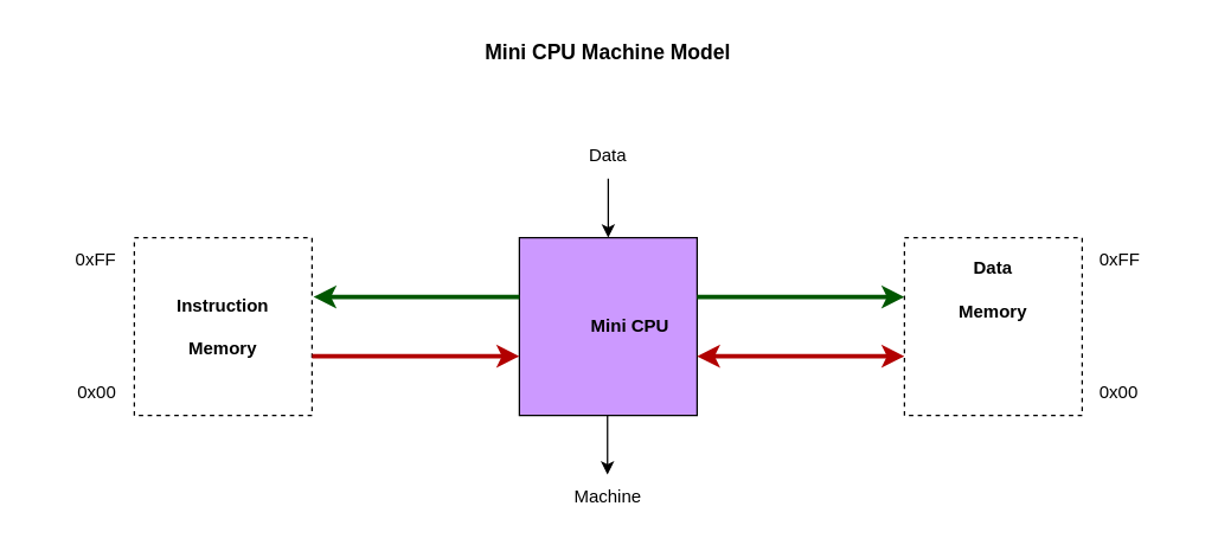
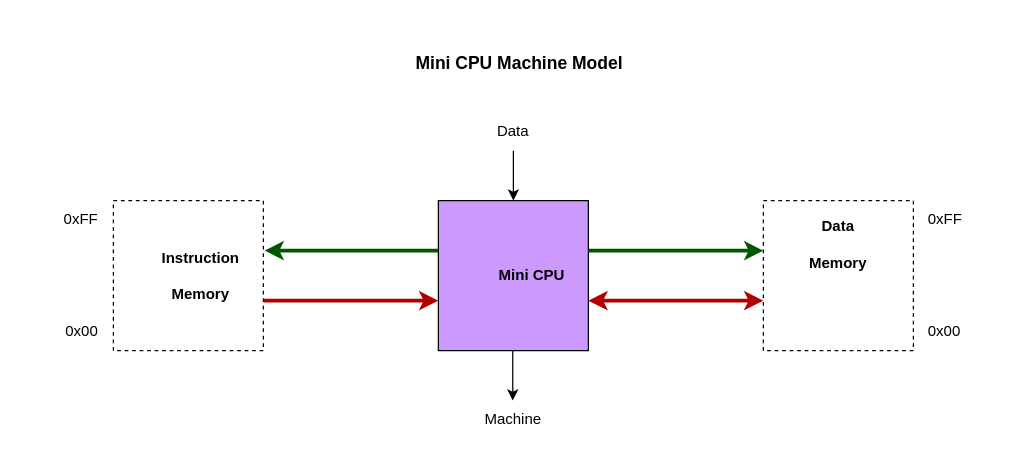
- <mxCell id="2" value="&lt;b&gt;&lt;font style=&quot;font-size: 14px;&quot;&gt;Mini CPU Machine Model&lt;/font&gt;&lt;/b&gt;" style="text;html=1;align=center;verticalAlign=middle;whiteSpace=wrap;rounded=0;" parent="1" vertex="1"><mxGeometry x="275" y="20" width="270" height="30" as="geometry" /></mxCell>
+ <mxCell id="2" value="&lt;b&gt;&lt;font style=&quot;font-size: 14px;&quot;&gt;Mini CPU Machine Model&lt;/font&gt;&lt;/b&gt;" style="text;html=1;align=center;verticalAlign=middle;whiteSpace=wrap;rounded=0;" parent="1" vertex="1"><mxGeometry x="280" y="35" width="270" height="30" as="geometry" /></mxCell>
- <mxCell id="6" value="&lt;b&gt;Instruction&lt;/b&gt;&lt;div&gt;&lt;br&gt;&lt;div&gt;&lt;b&gt;Memory&lt;/b&gt;&lt;/div&gt;&lt;/div&gt;" style="text;html=1;align=center;verticalAlign=middle;whiteSpace=wrap;rounded=0;" parent="1" vertex="1"><mxGeometry x="120" y="210" width="60" height="20" as="geometry" /></mxCell>
+ <mxCell id="6" value="&lt;b&gt;Instruction&lt;/b&gt;&lt;div&gt;&lt;br&gt;&lt;div&gt;&lt;b&gt;Memory&lt;/b&gt;&lt;/div&gt;&lt;/div&gt;" style="text;html=1;align=center;verticalAlign=middle;whiteSpace=wrap;rounded=0;" parent="1" vertex="1"><mxGeometry x="130" y="210" width="60" height="20" as="geometry" /></mxCell>
